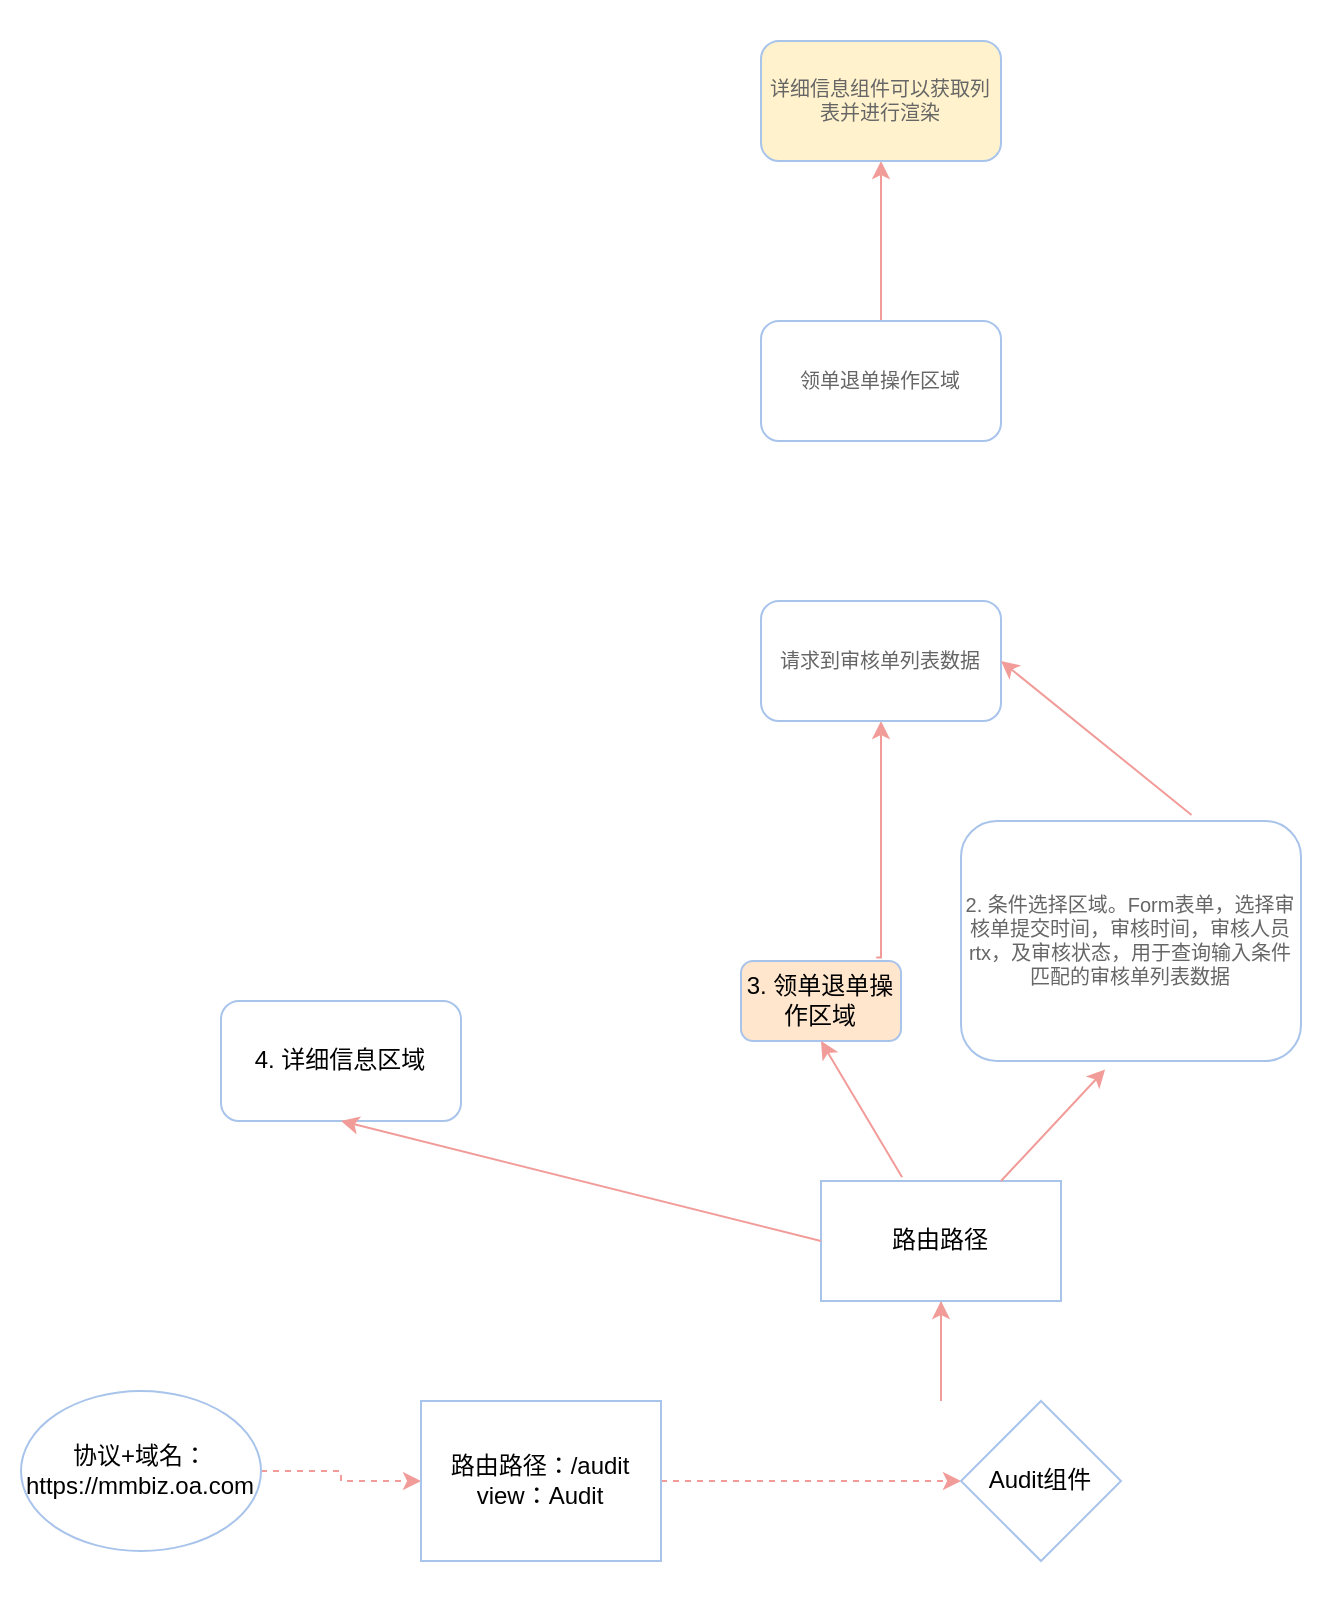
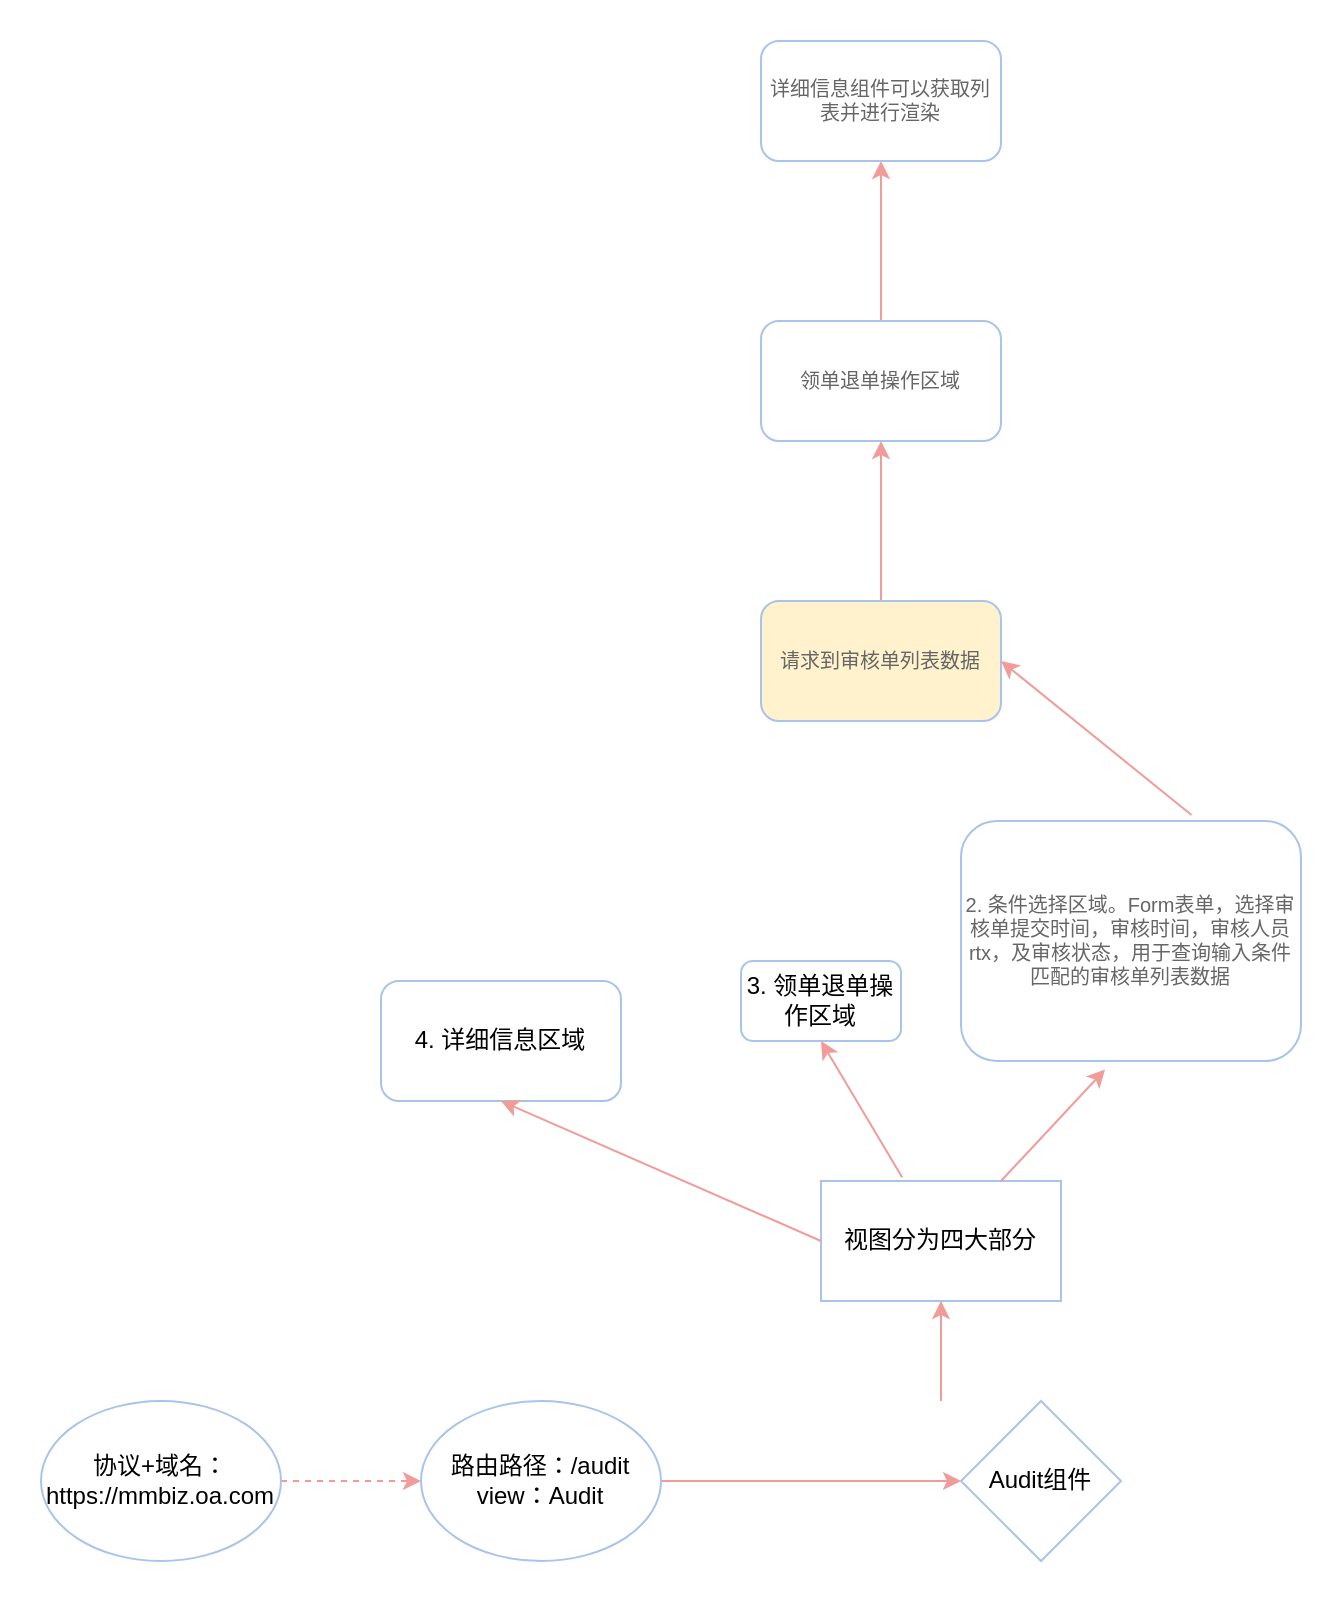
- <mxCell id="21" value="详细信息组件可以获取列表并进行渲染" style="whiteSpace=wrap;html=1;fontSize=10;strokeColor=#A9C4EB;fontColor=#666666;rounded=1;fillColor=#fff2cc;" vertex="1" parent="1"><mxGeometry x="380" y="20" width="120" height="60" as="geometry" /></mxCell>
+ <mxCell id="21" value="详细信息组件可以获取列表并进行渲染" style="whiteSpace=wrap;html=1;fontSize=10;strokeColor=#A9C4EB;fontColor=#666666;rounded=1;" vertex="1" parent="1"><mxGeometry x="380" y="20" width="120" height="60" as="geometry" /></mxCell>
+ <mxCell id="16" value="" style="edgeStyle=orthogonalEdgeStyle;rounded=0;orthogonalLoop=1;jettySize=auto;html=1;fontFamily=Helvetica;fontSize=11;fontColor=default;strokeColor=#F19C99;" edge="1" parent="1" source="17" target="20"><mxGeometry relative="1" as="geometry" /></mxCell>
- <mxCell id="17" value="请求到审核单列表数据" style="rounded=1;whiteSpace=wrap;html=1;fontSize=10;strokeColor=#A9C4EB;fontColor=#666666;" vertex="1" parent="1"><mxGeometry x="380" y="300" width="120" height="60" as="geometry" /></mxCell>
+ <mxCell id="17" value="请求到审核单列表数据" style="rounded=1;whiteSpace=wrap;html=1;fontSize=10;strokeColor=#A9C4EB;fontColor=#666666;fillColor=#fff2cc;" vertex="1" parent="1"><mxGeometry x="380" y="300" width="120" height="60" as="geometry" /></mxCell>
- <mxCell id="15" value="" style="edgeStyle=orthogonalEdgeStyle;rounded=0;orthogonalLoop=1;jettySize=auto;html=1;fontFamily=Helvetica;fontSize=11;fontColor=default;exitX=0.845;exitY=-0.045;exitDx=0;exitDy=0;exitPerimeter=0;entryX=0.5;entryY=1;entryDx=0;entryDy=0;strokeColor=#F19C99;" edge="1" parent="1" source="10" target="17"><mxGeometry relative="1" as="geometry"><mxPoint x="440" y="440" as="sourcePoint" /><mxPoint x="438" y="380" as="targetPoint" /><Array as="points"><mxPoint x="440" y="478" /></Array></mxGeometry></mxCell>
- <mxCell id="10" value="3. 领单退单操作区域" style="rounded=1;whiteSpace=wrap;html=1;strokeColor=#A9C4EB;fillColor=#ffe6cc;" parent="1" vertex="1"><mxGeometry x="370" y="480" width="80" height="40" as="geometry" /></mxCell>
+ <mxCell id="10" value="3. 领单退单操作区域" style="rounded=1;whiteSpace=wrap;html=1;strokeColor=#A9C4EB;" parent="1" vertex="1"><mxGeometry x="370" y="480" width="80" height="40" as="geometry" /></mxCell>
- <mxCell id="12" value="4. 详细信息区域" style="rounded=1;whiteSpace=wrap;html=1;strokeColor=#A9C4EB;" parent="1" vertex="1"><mxGeometry x="110" y="500" width="120" height="60" as="geometry" /></mxCell>
+ <mxCell id="12" value="4. 详细信息区域" style="rounded=1;whiteSpace=wrap;html=1;strokeColor=#A9C4EB;" parent="1" vertex="1"><mxGeometry x="190" y="490" width="120" height="60" as="geometry" /></mxCell>
- <mxCell id="8" value="路由路径" style="whiteSpace=wrap;html=1;strokeColor=#A9C4EB;" parent="1" vertex="1"><mxGeometry x="410" y="590" width="120" height="60" as="geometry" /></mxCell>
+ <mxCell id="8" value="视图分为四大部分" style="whiteSpace=wrap;html=1;strokeColor=#A9C4EB;" parent="1" vertex="1"><mxGeometry x="410" y="590" width="120" height="60" as="geometry" /></mxCell>
- <mxCell id="3" value="协议+域名：&lt;br&gt;https://mmbiz.oa.com" style="ellipse;whiteSpace=wrap;html=1;strokeColor=#A9C4EB;" parent="1" vertex="1"><mxGeometry x="10" y="695" width="120" height="80" as="geometry" /></mxCell>
+ <mxCell id="3" value="协议+域名：&lt;br&gt;https://mmbiz.oa.com" style="ellipse;whiteSpace=wrap;html=1;strokeColor=#A9C4EB;" parent="1" vertex="1"><mxGeometry x="20" y="700" width="120" height="80" as="geometry" /></mxCell>
- <mxCell id="5" value="路由路径：/audit&lt;br&gt;view：Audit" style="whiteSpace=wrap;html=1;strokeColor=#A9C4EB;rounded=0;" parent="1" vertex="1"><mxGeometry x="210" y="700" width="120" height="80" as="geometry" /></mxCell>
+ <mxCell id="5" value="路由路径：/audit&lt;br&gt;view：Audit" style="ellipse;whiteSpace=wrap;html=1;strokeColor=#A9C4EB;" parent="1" vertex="1"><mxGeometry x="210" y="700" width="120" height="80" as="geometry" /></mxCell>
- <mxCell id="4" value="" style="edgeStyle=orthogonalEdgeStyle;rounded=0;orthogonalLoop=1;jettySize=auto;html=1;strokeColor=#F19C99;dashed=1;" parent="1" source="5" target="6" edge="1"><mxGeometry relative="1" as="geometry" /></mxCell>
+ <mxCell id="4" value="" style="edgeStyle=orthogonalEdgeStyle;rounded=0;orthogonalLoop=1;jettySize=auto;html=1;strokeColor=#F19C99;" parent="1" source="5" target="6" edge="1"><mxGeometry relative="1" as="geometry" /></mxCell>
